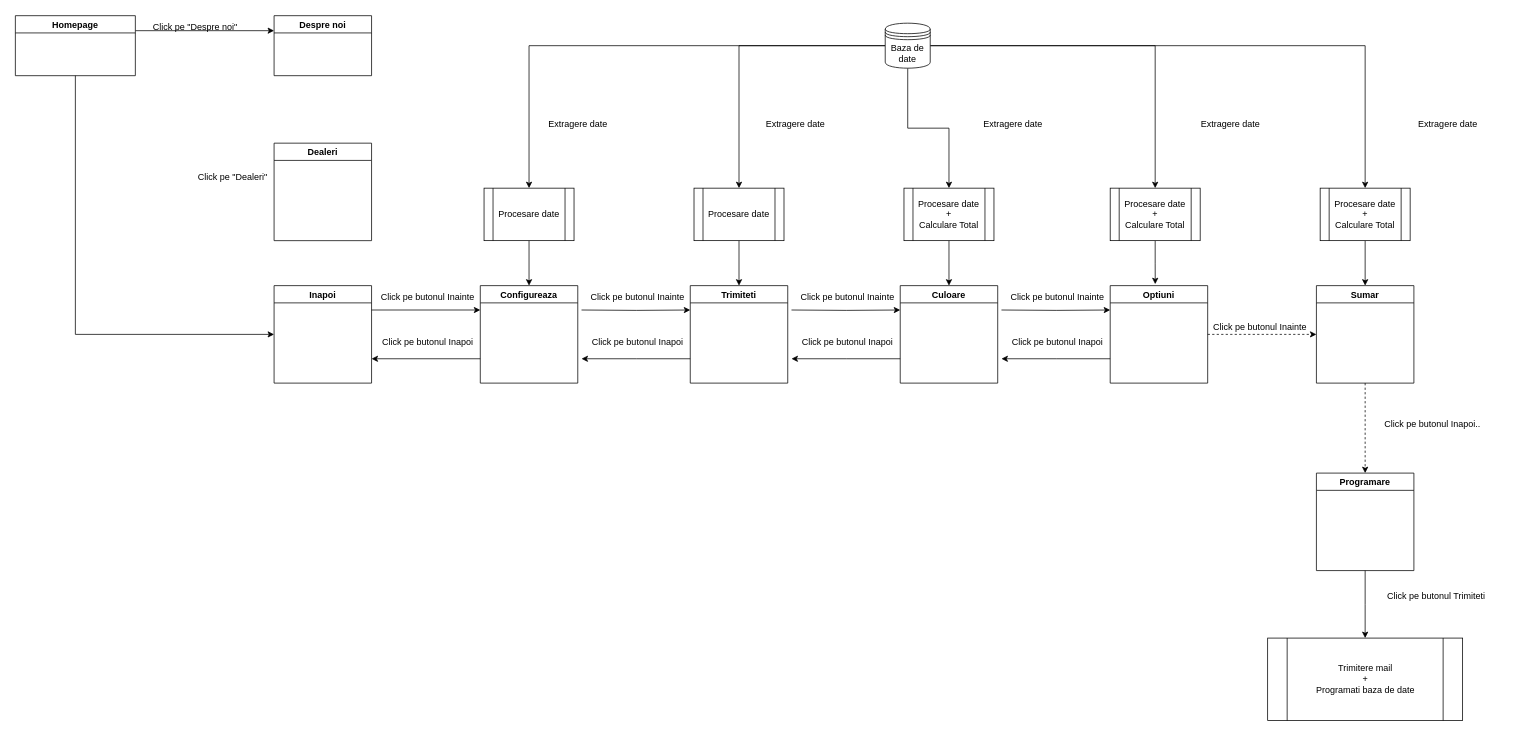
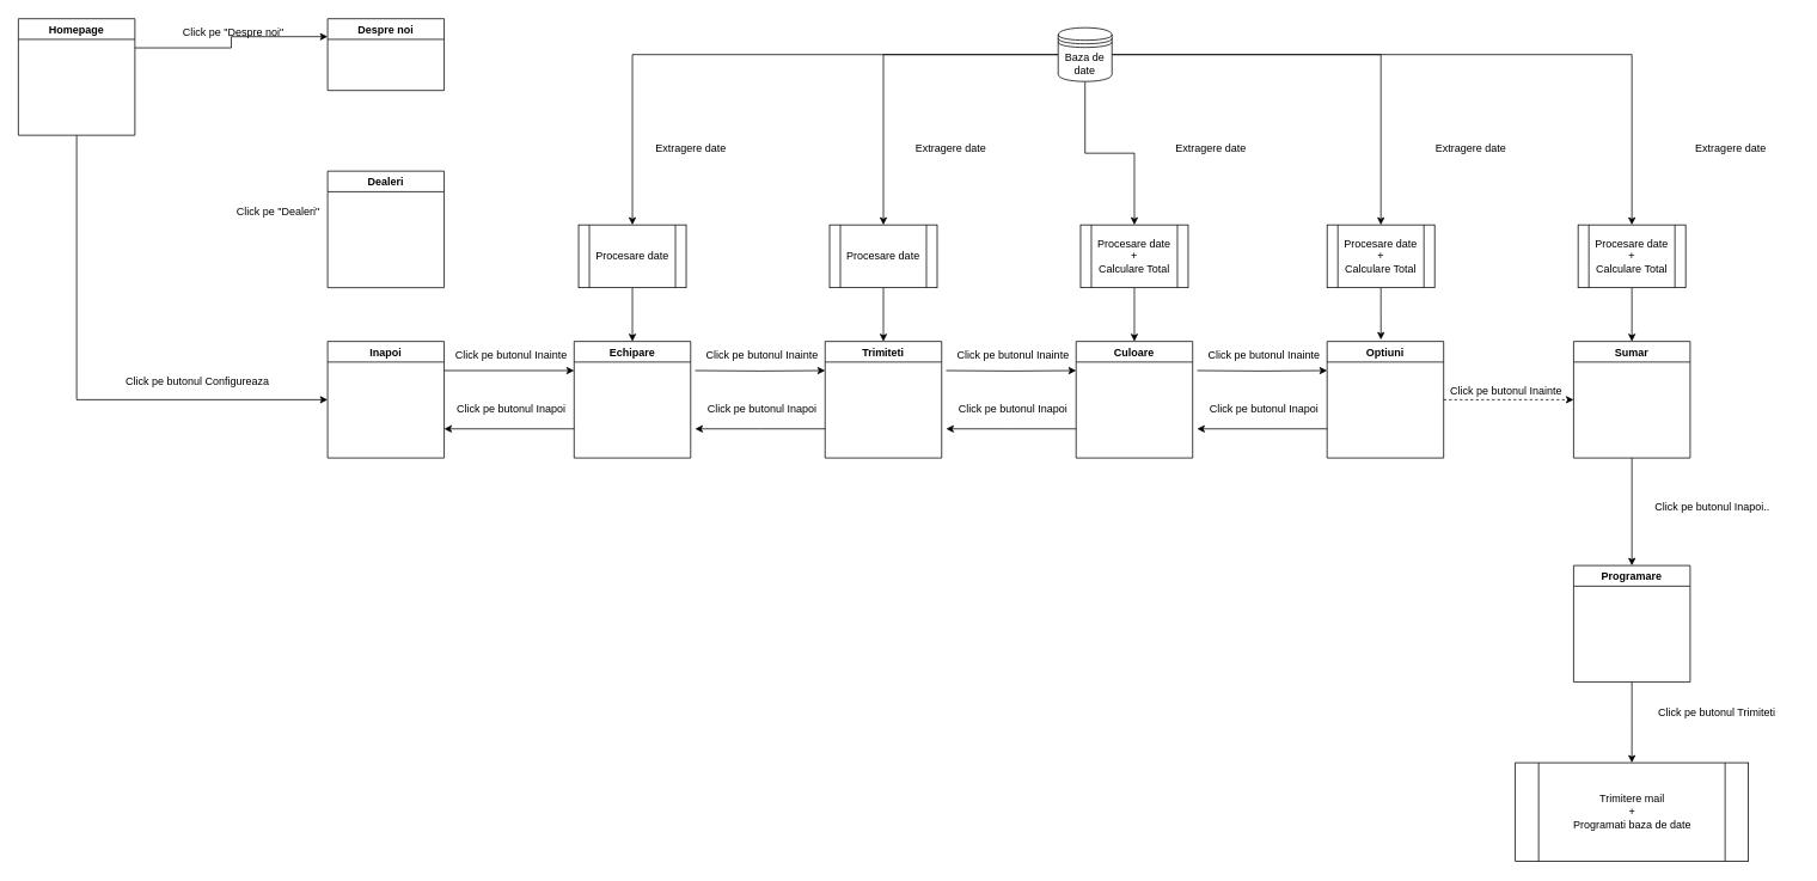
- <mxCell id="4" value="Homepage" style="swimlane;" vertex="1" parent="1"><mxGeometry x="20" y="20" width="160" height="80" as="geometry" /></mxCell>
+ <mxCell id="4" value="Homepage" style="swimlane;" vertex="1" parent="1"><mxGeometry x="20" y="20" width="130" height="130" as="geometry" /></mxCell>
- <mxCell id="13" value="Configureaza" style="swimlane;" vertex="1" parent="1"><mxGeometry x="640" y="380" width="130" height="130" as="geometry" /></mxCell>
+ <mxCell id="13" value="Echipare" style="swimlane;" vertex="1" parent="1"><mxGeometry x="640" y="380" width="130" height="130" as="geometry" /></mxCell>
+ <mxCell id="11" value="Click pe butonul Configureaza" style="text;html=1;strokeColor=none;fillColor=none;align=center;verticalAlign=middle;whiteSpace=wrap;rounded=0;" vertex="1" parent="1"><mxGeometry x="130" y="410" width="180" height="30" as="geometry" /></mxCell>
- <mxCell id="32" style="edgeStyle=orthogonalEdgeStyle;rounded=0;orthogonalLoop=1;jettySize=auto;html=1;dashed=1;" edge="1" parent="1" source="33" target="36"><mxGeometry relative="1" as="geometry" /></mxCell>
+ <mxCell id="32" style="edgeStyle=orthogonalEdgeStyle;rounded=0;orthogonalLoop=1;jettySize=auto;html=1;" edge="1" parent="1" source="33" target="36"><mxGeometry relative="1" as="geometry" /></mxCell>
